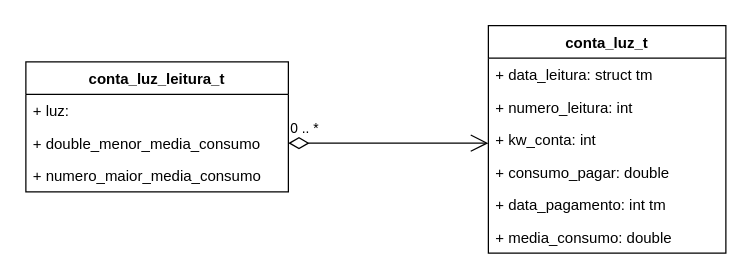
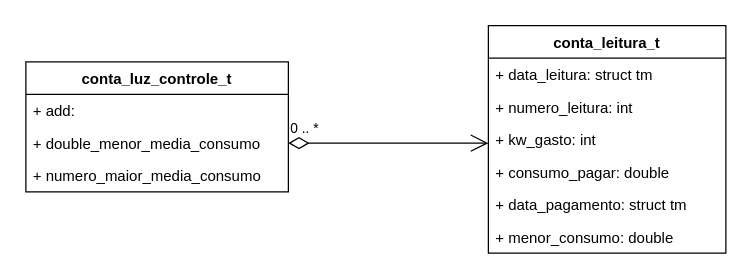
- <mxCell id="2" value="conta_luz_t" style="swimlane;fontStyle=1;align=center;verticalAlign=top;childLayout=stackLayout;horizontal=1;startSize=26;horizontalStack=0;resizeParent=1;resizeParentMax=0;resizeLast=0;collapsible=1;marginBottom=0;" vertex="1" parent="1"><mxGeometry x="390" y="20" width="190" height="182" as="geometry" /></mxCell>
+ <mxCell id="2" value="conta_leitura_t" style="swimlane;fontStyle=1;align=center;verticalAlign=top;childLayout=stackLayout;horizontal=1;startSize=26;horizontalStack=0;resizeParent=1;resizeParentMax=0;resizeLast=0;collapsible=1;marginBottom=0;" vertex="1" parent="1"><mxGeometry x="390" y="20" width="190" height="182" as="geometry" /></mxCell>
- <mxCell id="9" value="conta_luz_leitura_t" style="swimlane;fontStyle=1;align=center;verticalAlign=top;childLayout=stackLayout;horizontal=1;startSize=26;horizontalStack=0;resizeParent=1;resizeParentMax=0;resizeLast=0;collapsible=1;marginBottom=0;" vertex="1" parent="1"><mxGeometry x="20" y="49" width="210" height="104" as="geometry" /></mxCell>
+ <mxCell id="9" value="conta_luz_controle_t" style="swimlane;fontStyle=1;align=center;verticalAlign=top;childLayout=stackLayout;horizontal=1;startSize=26;horizontalStack=0;resizeParent=1;resizeParentMax=0;resizeLast=0;collapsible=1;marginBottom=0;" vertex="1" parent="1"><mxGeometry x="20" y="49" width="210" height="104" as="geometry" /></mxCell>
- <mxCell id="10" value="+ luz: " style="text;strokeColor=none;fillColor=none;align=left;verticalAlign=top;spacingLeft=4;spacingRight=4;overflow=hidden;rotatable=0;points=[[0,0.5],[1,0.5]];portConstraint=eastwest;" vertex="1" parent="9"><mxGeometry y="26" width="210" height="26" as="geometry" /></mxCell>
+ <mxCell id="10" value="+ add: " style="text;strokeColor=none;fillColor=none;align=left;verticalAlign=top;spacingLeft=4;spacingRight=4;overflow=hidden;rotatable=0;points=[[0,0.5],[1,0.5]];portConstraint=eastwest;" vertex="1" parent="9"><mxGeometry y="26" width="210" height="26" as="geometry" /></mxCell>
- <mxCell id="5" value="+ kw_conta: int" style="text;strokeColor=none;fillColor=none;align=left;verticalAlign=top;spacingLeft=4;spacingRight=4;overflow=hidden;rotatable=0;points=[[0,0.5],[1,0.5]];portConstraint=eastwest;" vertex="1" parent="2"><mxGeometry y="78" width="190" height="26" as="geometry" /></mxCell>
+ <mxCell id="5" value="+ kw_gasto: int" style="text;strokeColor=none;fillColor=none;align=left;verticalAlign=top;spacingLeft=4;spacingRight=4;overflow=hidden;rotatable=0;points=[[0,0.5],[1,0.5]];portConstraint=eastwest;" vertex="1" parent="2"><mxGeometry y="78" width="190" height="26" as="geometry" /></mxCell>
- <mxCell id="7" value="+ data_pagamento: int tm" style="text;strokeColor=none;fillColor=none;align=left;verticalAlign=top;spacingLeft=4;spacingRight=4;overflow=hidden;rotatable=0;points=[[0,0.5],[1,0.5]];portConstraint=eastwest;" vertex="1" parent="2"><mxGeometry y="130" width="190" height="26" as="geometry" /></mxCell>
+ <mxCell id="7" value="+ data_pagamento: struct tm" style="text;strokeColor=none;fillColor=none;align=left;verticalAlign=top;spacingLeft=4;spacingRight=4;overflow=hidden;rotatable=0;points=[[0,0.5],[1,0.5]];portConstraint=eastwest;" vertex="1" parent="2"><mxGeometry y="130" width="190" height="26" as="geometry" /></mxCell>
- <mxCell id="8" value="+ media_consumo: double" style="text;strokeColor=none;fillColor=none;align=left;verticalAlign=top;spacingLeft=4;spacingRight=4;overflow=hidden;rotatable=0;points=[[0,0.5],[1,0.5]];portConstraint=eastwest;" vertex="1" parent="2"><mxGeometry y="156" width="190" height="26" as="geometry" /></mxCell>
+ <mxCell id="8" value="+ menor_consumo: double" style="text;strokeColor=none;fillColor=none;align=left;verticalAlign=top;spacingLeft=4;spacingRight=4;overflow=hidden;rotatable=0;points=[[0,0.5],[1,0.5]];portConstraint=eastwest;" vertex="1" parent="2"><mxGeometry y="156" width="190" height="26" as="geometry" /></mxCell>
